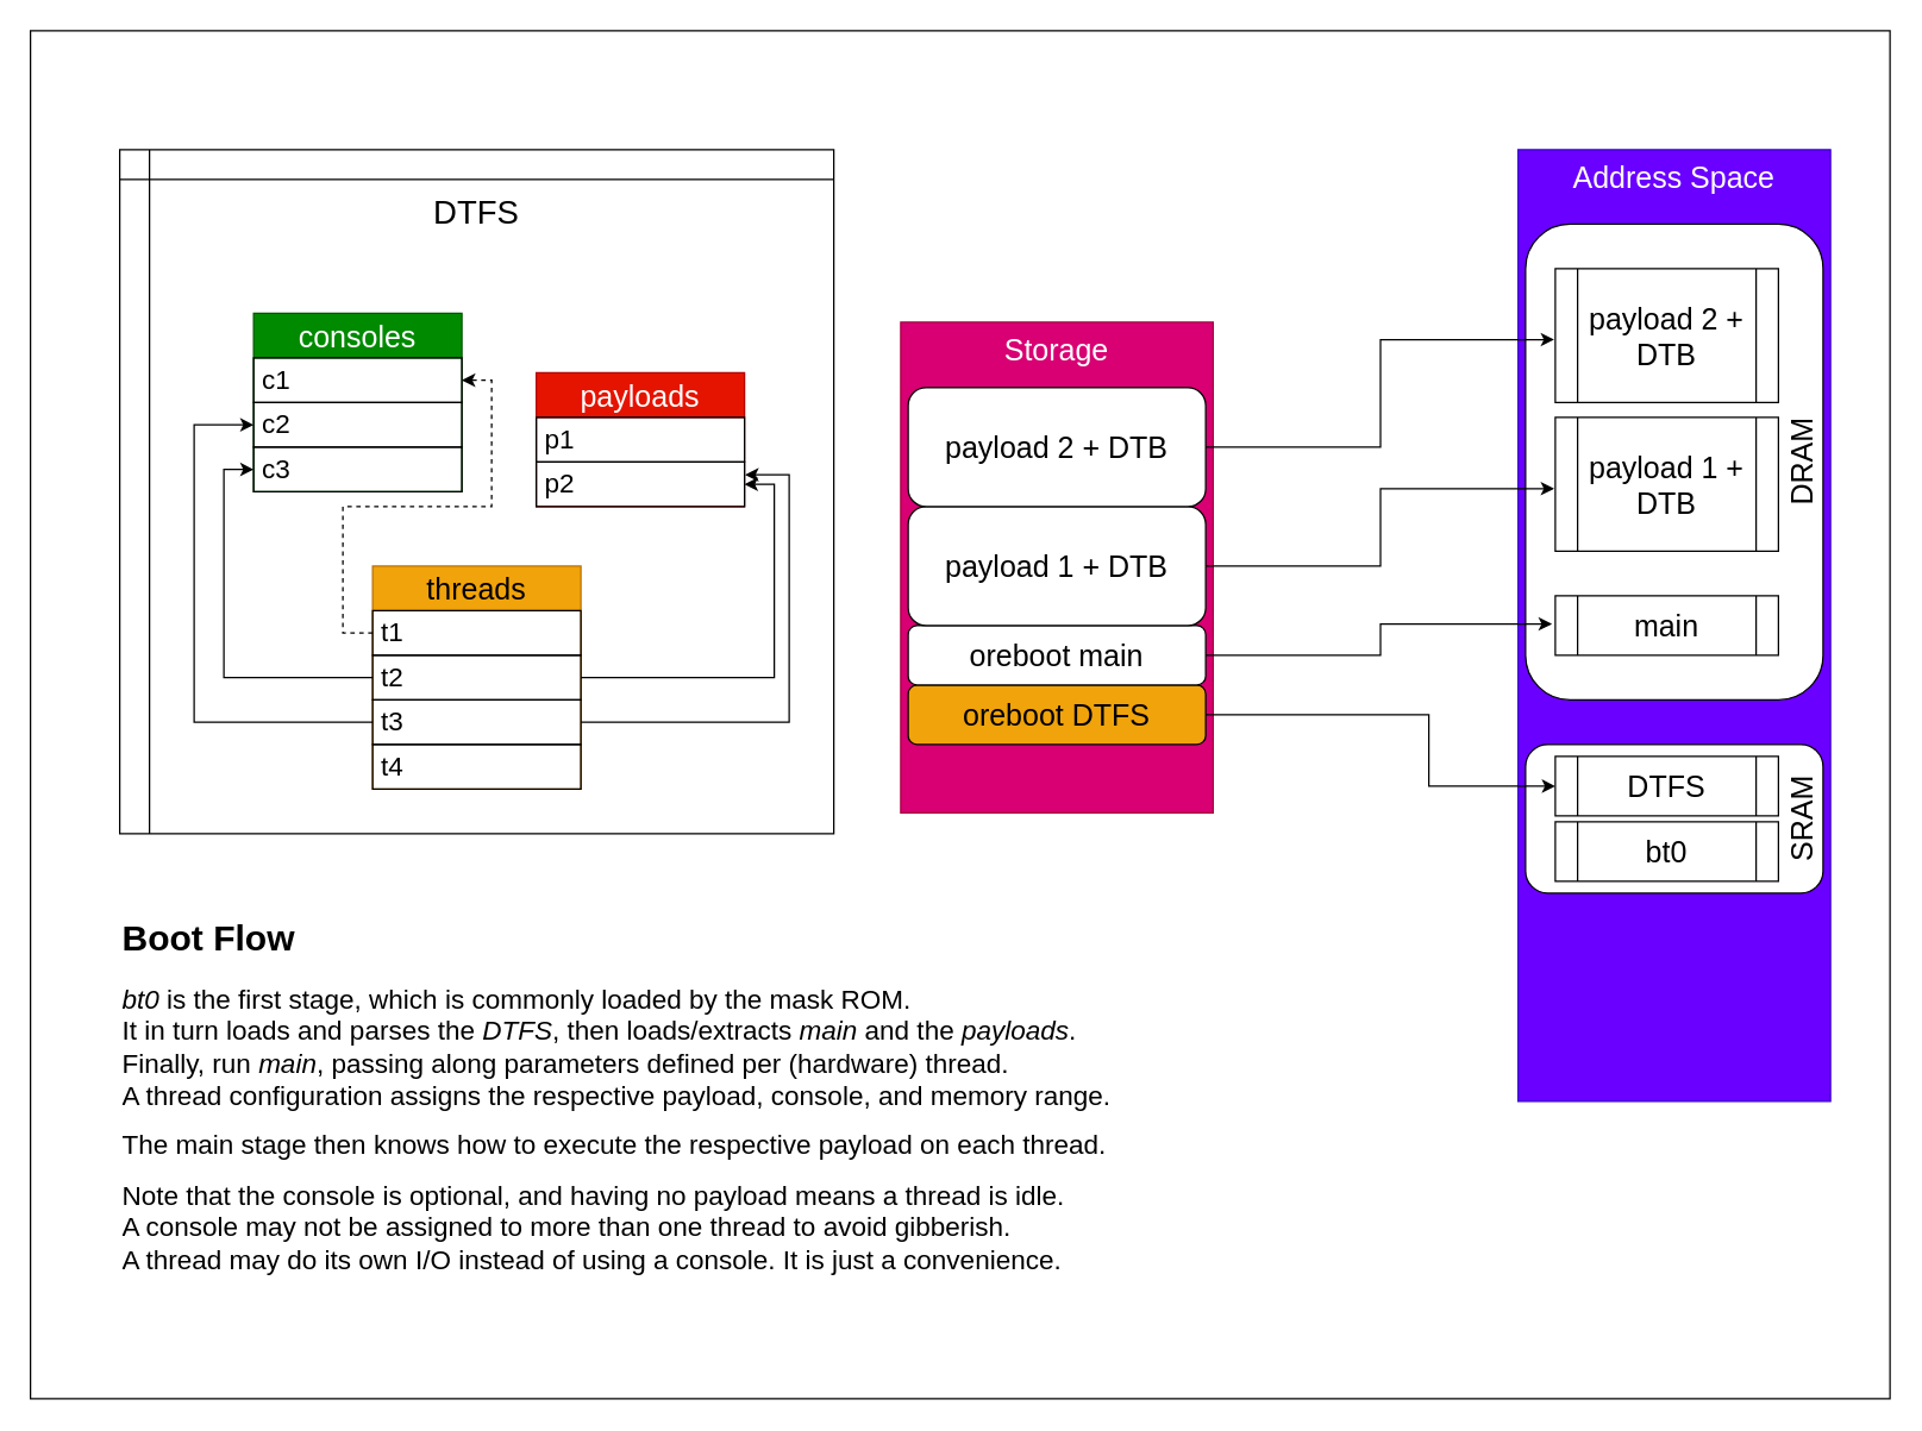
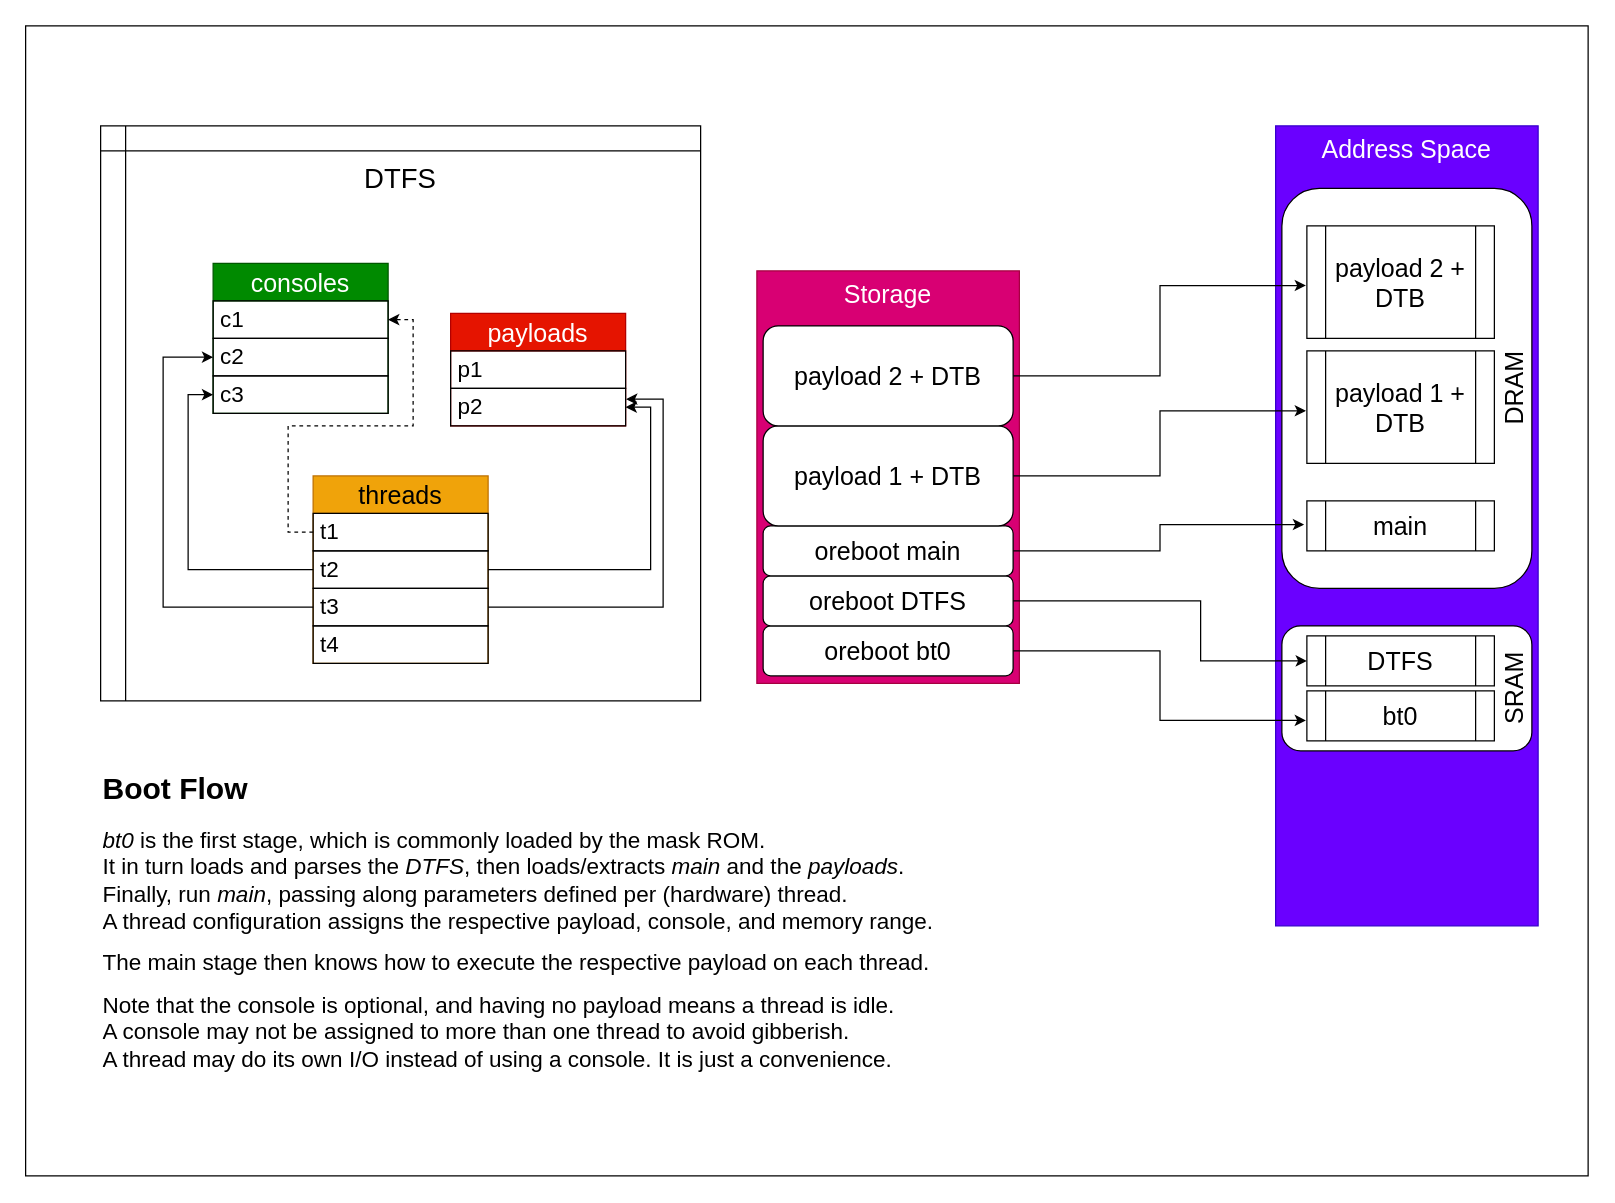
- <mxCell id="6" value="oreboot DTFS" style="rounded=1;whiteSpace=wrap;html=1;fontSize=20;fillColor=#f0a30a;" vertex="1" parent="1"><mxGeometry x="610" y="460" width="200" height="40" as="geometry" /></mxCell>
+ <mxCell id="6" value="oreboot DTFS" style="rounded=1;whiteSpace=wrap;html=1;fontSize=20;" vertex="1" parent="1"><mxGeometry x="610" y="460" width="200" height="40" as="geometry" /></mxCell>
+ <mxCell id="5" value="oreboot bt0" style="rounded=1;whiteSpace=wrap;html=1;fontSize=20;" vertex="1" parent="1"><mxGeometry x="610" y="500" width="200" height="40" as="geometry" /></mxCell>
+ <mxCell id="32" style="edgeStyle=orthogonalEdgeStyle;rounded=0;orthogonalLoop=1;jettySize=auto;html=1;entryX=-0.005;entryY=0.59;entryDx=0;entryDy=0;entryPerimeter=0;" edge="1" parent="1" source="5" target="30"><mxGeometry relative="1" as="geometry" /></mxCell>
